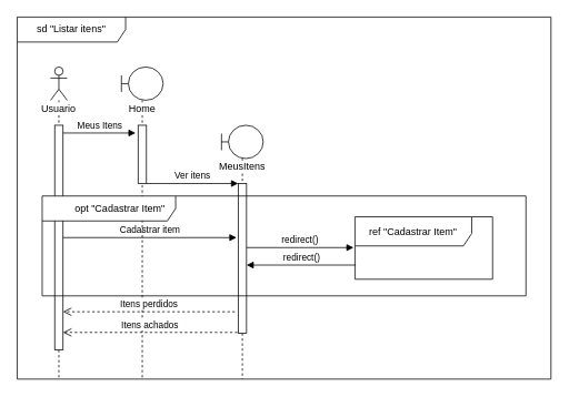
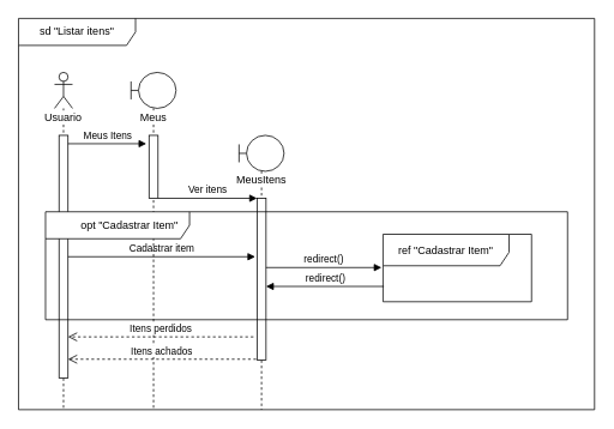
- <mxCell id="9" value="Home&lt;br&gt;" style="shape=umlLifeline;participant=umlBoundary;perimeter=lifelinePerimeter;whiteSpace=wrap;html=1;container=1;collapsible=0;recursiveResize=0;verticalAlign=top;spacingTop=36;labelBackgroundColor=#ffffff;outlineConnect=0;" vertex="1" parent="1"><mxGeometry x="145" y="80" width="50" height="375" as="geometry" /></mxCell>
+ <mxCell id="9" value="Meus&lt;br&gt;" style="shape=umlLifeline;participant=umlBoundary;perimeter=lifelinePerimeter;whiteSpace=wrap;html=1;container=1;collapsible=0;recursiveResize=0;verticalAlign=top;spacingTop=36;labelBackgroundColor=#ffffff;outlineConnect=0;" vertex="1" parent="1"><mxGeometry x="145" y="80" width="50" height="375" as="geometry" /></mxCell>
